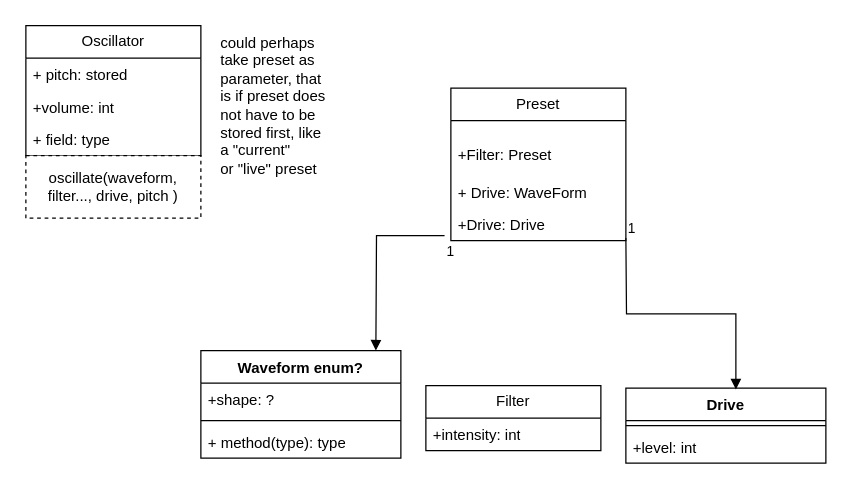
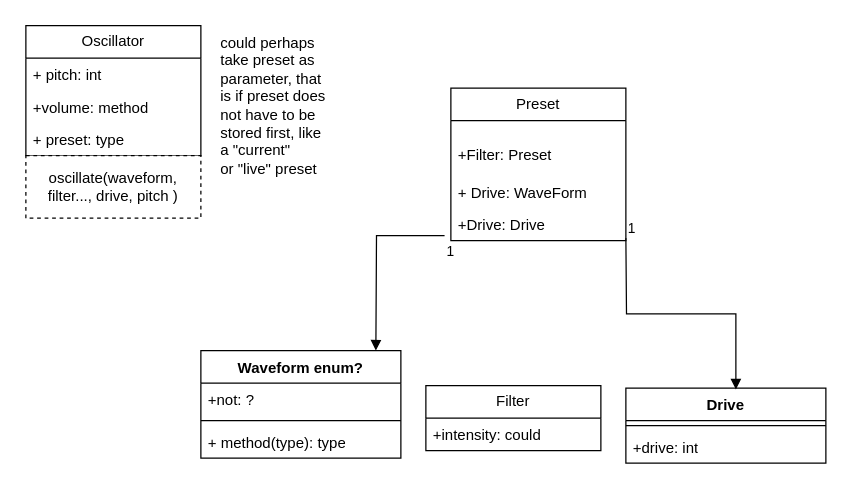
- <mxCell id="7" value="+ pitch: stored" style="text;strokeColor=none;fillColor=none;align=left;verticalAlign=top;spacingLeft=4;spacingRight=4;overflow=hidden;rotatable=0;points=[[0,0.5],[1,0.5]];portConstraint=eastwest;whiteSpace=wrap;html=1;" vertex="1" parent="6"><mxGeometry y="26" width="140" height="26" as="geometry" /></mxCell>
+ <mxCell id="7" value="+ pitch: int" style="text;strokeColor=none;fillColor=none;align=left;verticalAlign=top;spacingLeft=4;spacingRight=4;overflow=hidden;rotatable=0;points=[[0,0.5],[1,0.5]];portConstraint=eastwest;whiteSpace=wrap;html=1;" vertex="1" parent="6"><mxGeometry y="26" width="140" height="26" as="geometry" /></mxCell>
- <mxCell id="8" value="+volume: int" style="text;strokeColor=none;fillColor=none;align=left;verticalAlign=top;spacingLeft=4;spacingRight=4;overflow=hidden;rotatable=0;points=[[0,0.5],[1,0.5]];portConstraint=eastwest;whiteSpace=wrap;html=1;" vertex="1" parent="6"><mxGeometry y="52" width="140" height="26" as="geometry" /></mxCell>
+ <mxCell id="8" value="+volume: method" style="text;strokeColor=none;fillColor=none;align=left;verticalAlign=top;spacingLeft=4;spacingRight=4;overflow=hidden;rotatable=0;points=[[0,0.5],[1,0.5]];portConstraint=eastwest;whiteSpace=wrap;html=1;" vertex="1" parent="6"><mxGeometry y="52" width="140" height="26" as="geometry" /></mxCell>
- <mxCell id="9" value="+ field: type" style="text;strokeColor=none;fillColor=none;align=left;verticalAlign=top;spacingLeft=4;spacingRight=4;overflow=hidden;rotatable=0;points=[[0,0.5],[1,0.5]];portConstraint=eastwest;whiteSpace=wrap;html=1;" vertex="1" parent="6"><mxGeometry y="78" width="140" height="26" as="geometry" /></mxCell>
+ <mxCell id="9" value="+ preset: type" style="text;strokeColor=none;fillColor=none;align=left;verticalAlign=top;spacingLeft=4;spacingRight=4;overflow=hidden;rotatable=0;points=[[0,0.5],[1,0.5]];portConstraint=eastwest;whiteSpace=wrap;html=1;" vertex="1" parent="6"><mxGeometry y="78" width="140" height="26" as="geometry" /></mxCell>
- <mxCell id="11" value="+shape: ?" style="text;strokeColor=none;fillColor=none;align=left;verticalAlign=top;spacingLeft=4;spacingRight=4;overflow=hidden;rotatable=0;points=[[0,0.5],[1,0.5]];portConstraint=eastwest;whiteSpace=wrap;html=1;" vertex="1" parent="10"><mxGeometry y="26" width="160" height="26" as="geometry" /></mxCell>
+ <mxCell id="11" value="+not: ?" style="text;strokeColor=none;fillColor=none;align=left;verticalAlign=top;spacingLeft=4;spacingRight=4;overflow=hidden;rotatable=0;points=[[0,0.5],[1,0.5]];portConstraint=eastwest;whiteSpace=wrap;html=1;" vertex="1" parent="10"><mxGeometry y="26" width="160" height="26" as="geometry" /></mxCell>
- <mxCell id="16" value="+intensity: int" style="text;strokeColor=none;fillColor=none;align=left;verticalAlign=top;spacingLeft=4;spacingRight=4;overflow=hidden;rotatable=0;points=[[0,0.5],[1,0.5]];portConstraint=eastwest;whiteSpace=wrap;html=1;" vertex="1" parent="15"><mxGeometry y="26" width="140" height="26" as="geometry" /></mxCell>
+ <mxCell id="16" value="+intensity: could" style="text;strokeColor=none;fillColor=none;align=left;verticalAlign=top;spacingLeft=4;spacingRight=4;overflow=hidden;rotatable=0;points=[[0,0.5],[1,0.5]];portConstraint=eastwest;whiteSpace=wrap;html=1;" vertex="1" parent="15"><mxGeometry y="26" width="140" height="26" as="geometry" /></mxCell>
- <mxCell id="19" value="+level: int" style="text;strokeColor=none;fillColor=none;align=left;verticalAlign=top;spacingLeft=4;spacingRight=4;overflow=hidden;rotatable=0;points=[[0,0.5],[1,0.5]];portConstraint=eastwest;whiteSpace=wrap;html=1;" vertex="1" parent="17"><mxGeometry y="34" width="160" height="26" as="geometry" /></mxCell>
+ <mxCell id="19" value="+drive: int" style="text;strokeColor=none;fillColor=none;align=left;verticalAlign=top;spacingLeft=4;spacingRight=4;overflow=hidden;rotatable=0;points=[[0,0.5],[1,0.5]];portConstraint=eastwest;whiteSpace=wrap;html=1;" vertex="1" parent="17"><mxGeometry y="34" width="160" height="26" as="geometry" /></mxCell>
